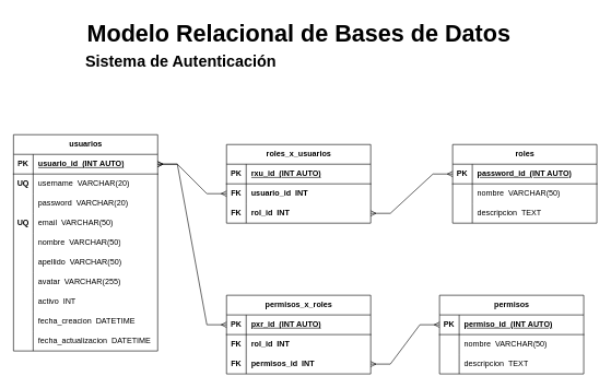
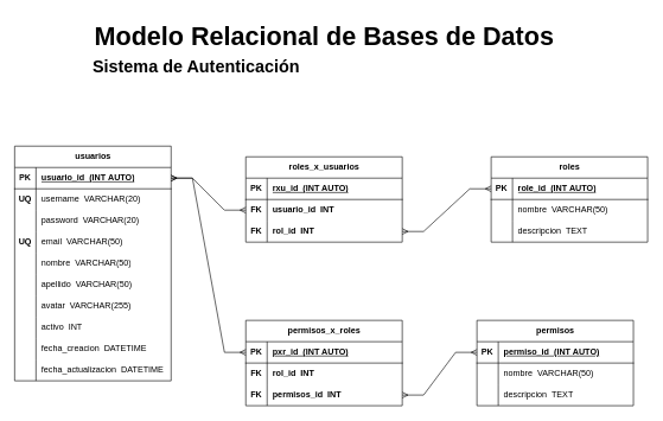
- <mxCell id="36" value="password_id&amp;nbsp; (INT AUTO)" style="shape=partialRectangle;connectable=0;fillColor=none;top=0;left=0;bottom=0;right=0;align=left;spacingLeft=6;fontStyle=5;overflow=hidden;whiteSpace=wrap;html=1;" vertex="1" parent="34"><mxGeometry x="30" width="190" height="30" as="geometry"><mxRectangle width="190" height="30" as="alternateBounds" /></mxGeometry></mxCell>
+ <mxCell id="36" value="role_id&amp;nbsp; (INT AUTO)" style="shape=partialRectangle;connectable=0;fillColor=none;top=0;left=0;bottom=0;right=0;align=left;spacingLeft=6;fontStyle=5;overflow=hidden;whiteSpace=wrap;html=1;" vertex="1" parent="34"><mxGeometry x="30" width="190" height="30" as="geometry"><mxRectangle width="190" height="30" as="alternateBounds" /></mxGeometry></mxCell>
